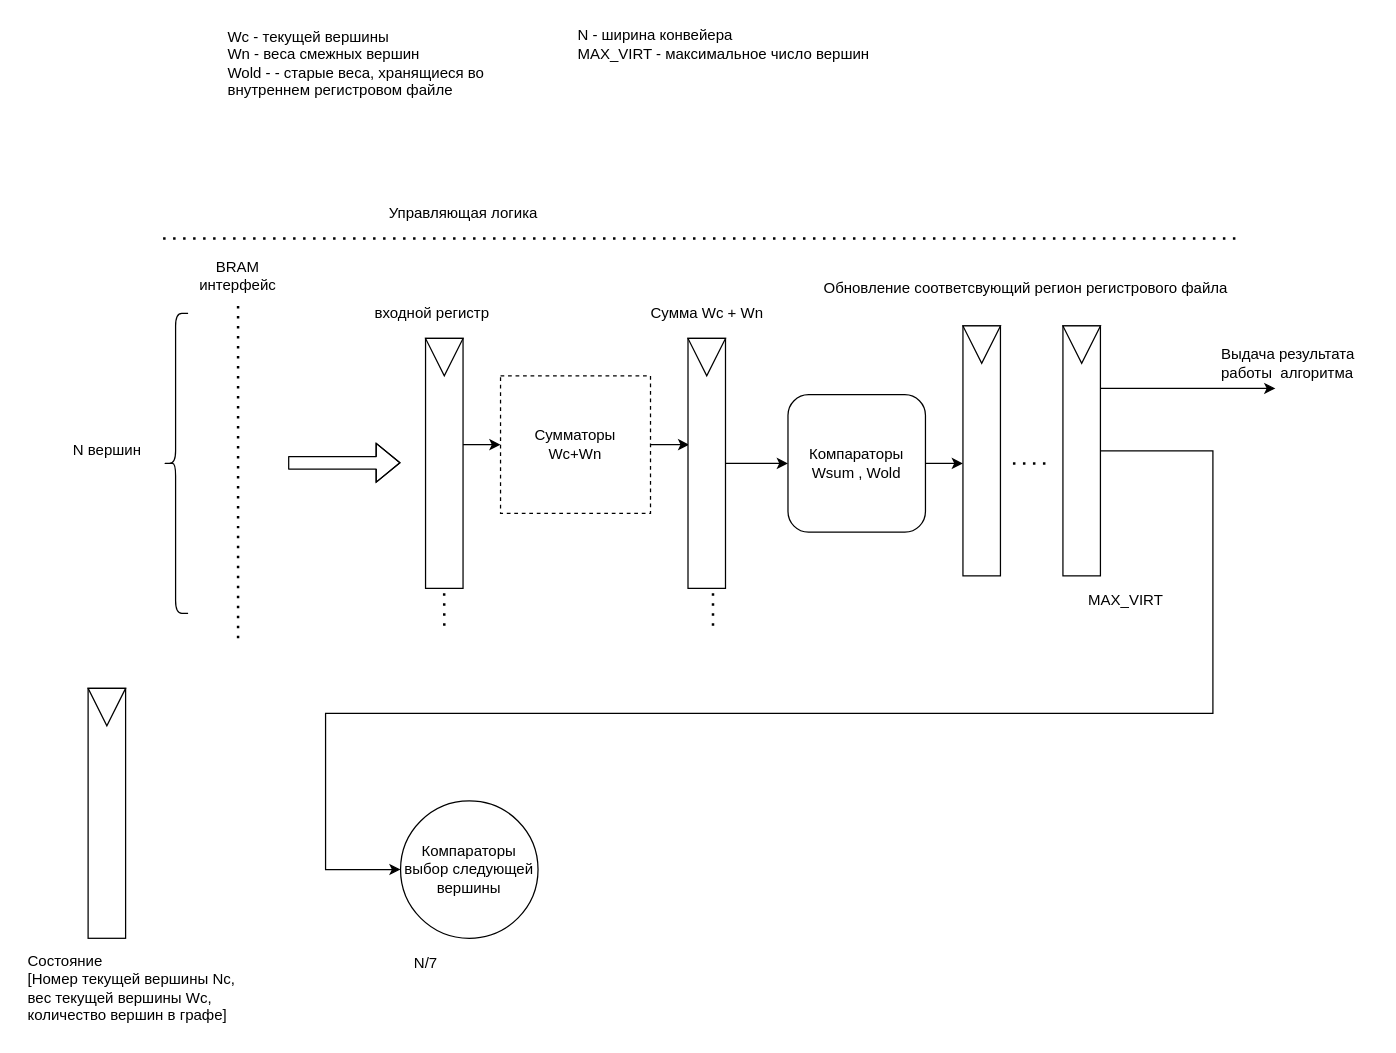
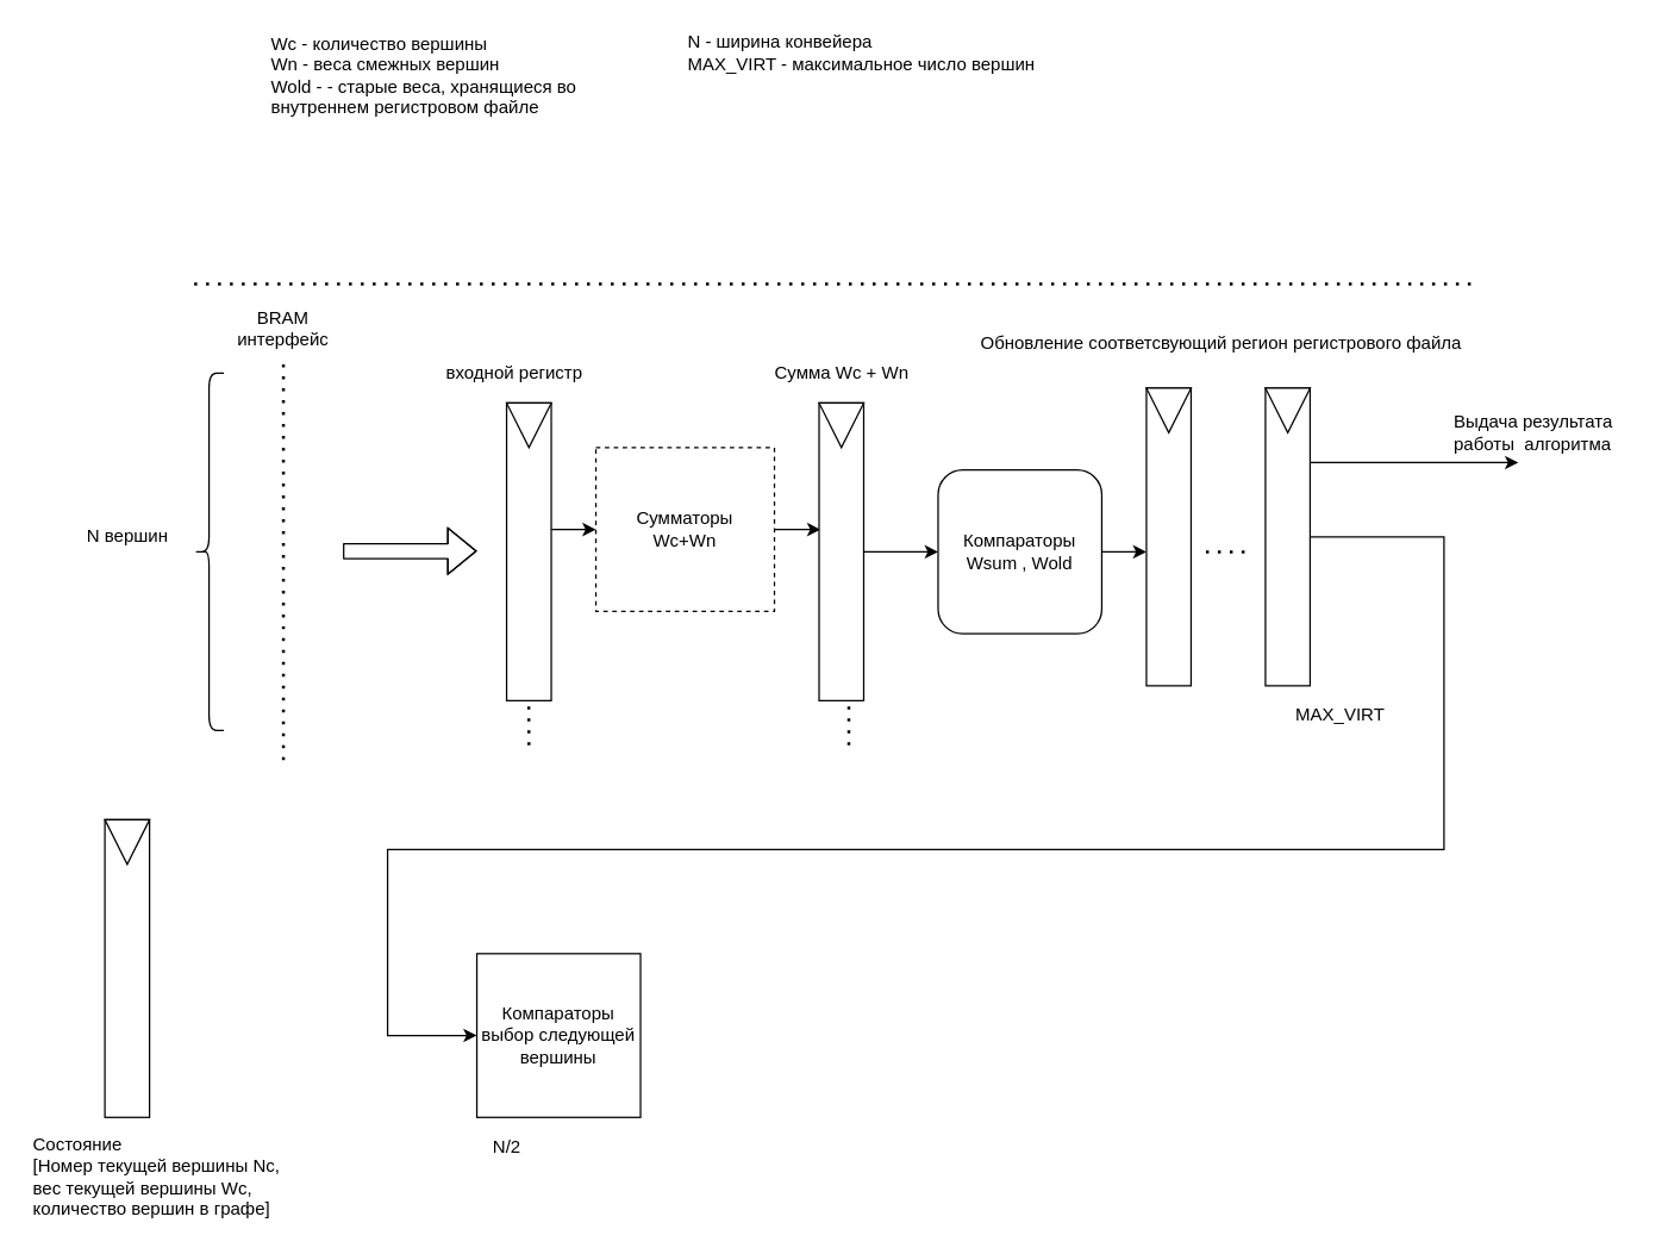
- <mxCell id="4" value="Wc - текущей вершины&lt;br&gt;Wn - веса смежных вершин&amp;nbsp;&lt;br&gt;Wold - - старые веса, хранящиеся во&amp;nbsp;&lt;br&gt;внутреннем регистровом файле" style="text;html=1;align=left;verticalAlign=middle;resizable=0;points=[];autosize=1;" vertex="1" parent="1"><mxGeometry x="180" y="20" width="220" height="60" as="geometry" /></mxCell>
+ <mxCell id="4" value="Wc - количество вершины&lt;br&gt;Wn - веса смежных вершин&amp;nbsp;&lt;br&gt;Wold - - старые веса, хранящиеся во&amp;nbsp;&lt;br&gt;внутреннем регистровом файле" style="text;html=1;align=left;verticalAlign=middle;resizable=0;points=[];autosize=1;" vertex="1" parent="1"><mxGeometry x="180" y="20" width="220" height="60" as="geometry" /></mxCell>
- <mxCell id="44" value="Управляющая логика" style="text;html=1;align=center;verticalAlign=middle;resizable=0;points=[];autosize=1;" vertex="1" parent="1"><mxGeometry x="305" y="160" width="130" height="20" as="geometry" /></mxCell>
- <mxCell id="33" value="Компараторы&lt;br&gt;выбор следующей&lt;br&gt;вершины" style="ellipse;whiteSpace=wrap;html=1;aspect=fixed;" vertex="1" parent="1"><mxGeometry x="320" y="640" width="110" height="110" as="geometry" /></mxCell>
+ <mxCell id="33" value="Компараторы&lt;br&gt;выбор следующей&lt;br&gt;вершины" style="whiteSpace=wrap;html=1;aspect=fixed;" vertex="1" parent="1"><mxGeometry x="320" y="640" width="110" height="110" as="geometry" /></mxCell>
- <mxCell id="34" value="N/7" style="text;html=1;align=center;verticalAlign=middle;resizable=0;points=[];autosize=1;" vertex="1" parent="1"><mxGeometry x="325" y="760" width="30" height="20" as="geometry" /></mxCell>
+ <mxCell id="34" value="N/2" style="text;html=1;align=center;verticalAlign=middle;resizable=0;points=[];autosize=1;" vertex="1" parent="1"><mxGeometry x="325" y="760" width="30" height="20" as="geometry" /></mxCell>
